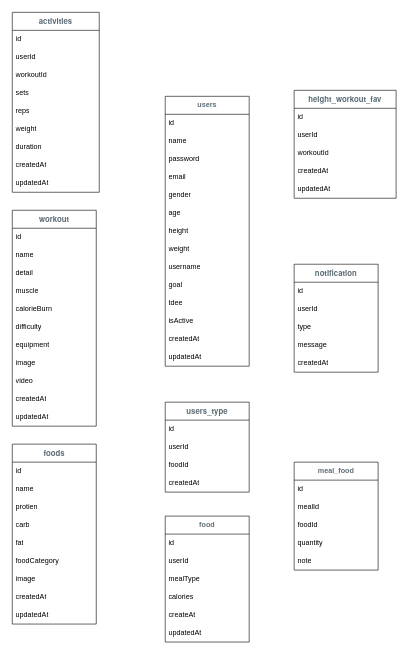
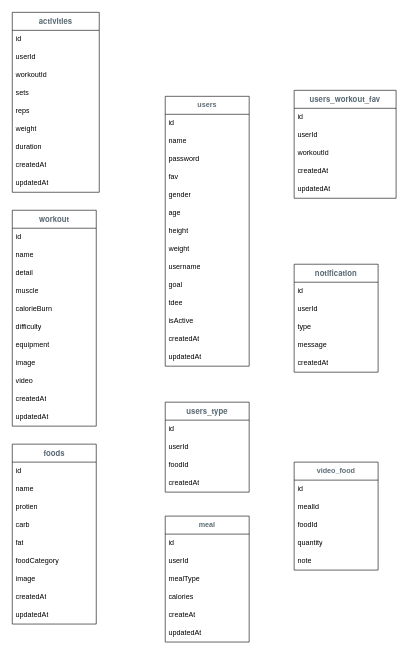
- <mxCell id="48" value="&lt;span style=&quot;color: rgb(92, 108, 117); font-family: &amp;quot;Euclid Circular A&amp;quot;, &amp;quot;Helvetica Neue&amp;quot;, Helvetica, Arial, sans-serif; font-size: 13px; font-weight: 700; text-align: start; text-wrap-mode: nowrap; background-color: rgb(255, 255, 255);&quot;&gt;height_workout_fav&lt;/span&gt;" style="swimlane;fontStyle=0;childLayout=stackLayout;horizontal=1;startSize=30;horizontalStack=0;resizeParent=1;resizeParentMax=0;resizeLast=0;collapsible=1;marginBottom=0;whiteSpace=wrap;html=1;" parent="1" vertex="1"><mxGeometry x="490" y="150" width="170" height="180" as="geometry" /></mxCell>
+ <mxCell id="48" value="&lt;span style=&quot;color: rgb(92, 108, 117); font-family: &amp;quot;Euclid Circular A&amp;quot;, &amp;quot;Helvetica Neue&amp;quot;, Helvetica, Arial, sans-serif; font-size: 13px; font-weight: 700; text-align: start; text-wrap-mode: nowrap; background-color: rgb(255, 255, 255);&quot;&gt;users_workout_fav&lt;/span&gt;" style="swimlane;fontStyle=0;childLayout=stackLayout;horizontal=1;startSize=30;horizontalStack=0;resizeParent=1;resizeParentMax=0;resizeLast=0;collapsible=1;marginBottom=0;whiteSpace=wrap;html=1;" parent="1" vertex="1"><mxGeometry x="490" y="150" width="170" height="180" as="geometry" /></mxCell>
- <mxCell id="6" value="email" style="text;strokeColor=none;fillColor=none;align=left;verticalAlign=middle;spacingLeft=4;spacingRight=4;overflow=hidden;points=[[0,0.5],[1,0.5]];portConstraint=eastwest;rotatable=0;whiteSpace=wrap;html=1;" parent="2" vertex="1"><mxGeometry y="120" width="140" height="30" as="geometry" /></mxCell>
+ <mxCell id="6" value="fav" style="text;strokeColor=none;fillColor=none;align=left;verticalAlign=middle;spacingLeft=4;spacingRight=4;overflow=hidden;points=[[0,0.5],[1,0.5]];portConstraint=eastwest;rotatable=0;whiteSpace=wrap;html=1;" parent="2" vertex="1"><mxGeometry y="120" width="140" height="30" as="geometry" /></mxCell>
- <mxCell id="73" value="&lt;font color=&quot;#5c6c75&quot;&gt;&lt;b&gt;meal_food&lt;/b&gt;&lt;/font&gt;" style="swimlane;fontStyle=0;childLayout=stackLayout;horizontal=1;startSize=30;horizontalStack=0;resizeParent=1;resizeParentMax=0;resizeLast=0;collapsible=1;marginBottom=0;whiteSpace=wrap;html=1;" parent="1" vertex="1"><mxGeometry x="490" y="770" width="140" height="180" as="geometry" /></mxCell>
+ <mxCell id="73" value="&lt;font color=&quot;#5c6c75&quot;&gt;&lt;b&gt;video_food&lt;/b&gt;&lt;/font&gt;" style="swimlane;fontStyle=0;childLayout=stackLayout;horizontal=1;startSize=30;horizontalStack=0;resizeParent=1;resizeParentMax=0;resizeLast=0;collapsible=1;marginBottom=0;whiteSpace=wrap;html=1;" parent="1" vertex="1"><mxGeometry x="490" y="770" width="140" height="180" as="geometry" /></mxCell>
- <mxCell id="66" value="&lt;font color=&quot;#5c6c75&quot;&gt;&lt;b&gt;food&lt;/b&gt;&lt;/font&gt;" style="swimlane;fontStyle=0;childLayout=stackLayout;horizontal=1;startSize=30;horizontalStack=0;resizeParent=1;resizeParentMax=0;resizeLast=0;collapsible=1;marginBottom=0;whiteSpace=wrap;html=1;" parent="1" vertex="1"><mxGeometry x="275" y="860" width="140" height="210" as="geometry" /></mxCell>
+ <mxCell id="66" value="&lt;font color=&quot;#5c6c75&quot;&gt;&lt;b&gt;meal&lt;/b&gt;&lt;/font&gt;" style="swimlane;fontStyle=0;childLayout=stackLayout;horizontal=1;startSize=30;horizontalStack=0;resizeParent=1;resizeParentMax=0;resizeLast=0;collapsible=1;marginBottom=0;whiteSpace=wrap;html=1;" parent="1" vertex="1"><mxGeometry x="275" y="860" width="140" height="210" as="geometry" /></mxCell>
